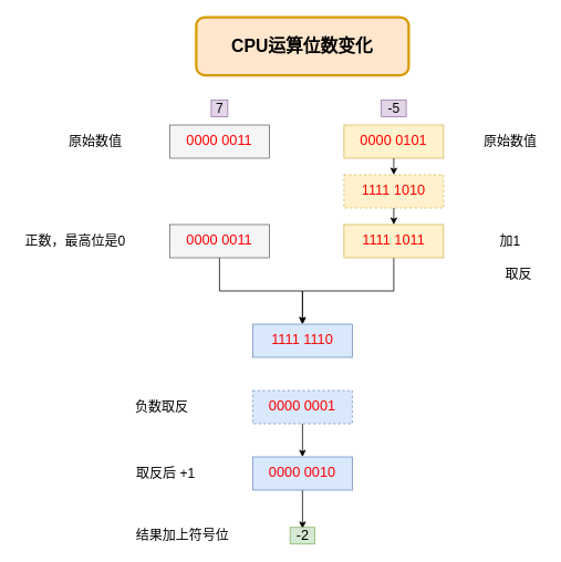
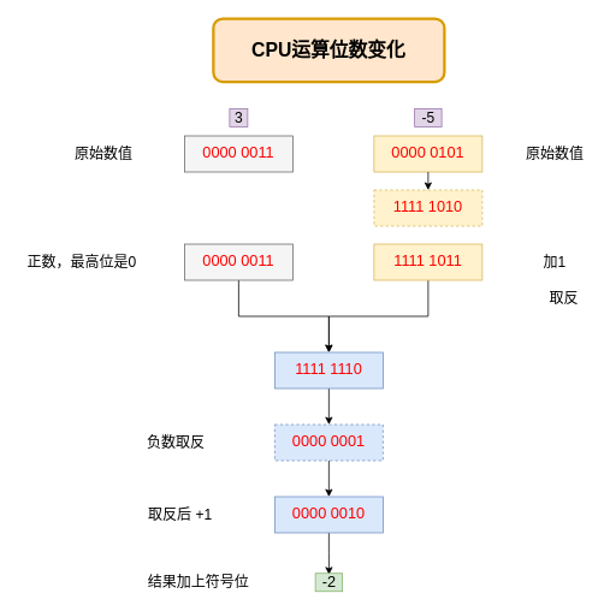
- <mxCell id="3" value="&lt;font style=&quot;font-size: 16px&quot;&gt;7&lt;/font&gt;" style="text;html=1;align=center;verticalAlign=middle;resizable=0;points=[];autosize=1;fillColor=#e1d5e7;strokeColor=#9673a6;" vertex="1" parent="1"><mxGeometry x="254" y="120" width="20" height="20" as="geometry" /></mxCell>
+ <mxCell id="3" value="&lt;font style=&quot;font-size: 16px&quot;&gt;3&lt;/font&gt;" style="text;html=1;align=center;verticalAlign=middle;resizable=0;points=[];autosize=1;fillColor=#e1d5e7;strokeColor=#9673a6;" vertex="1" parent="1"><mxGeometry x="254" y="120" width="20" height="20" as="geometry" /></mxCell>
- <mxCell id="17" value="" style="endArrow=classic;html=1;exitX=0.5;exitY=1;exitDx=0;exitDy=0;entryX=0.5;entryY=0;entryDx=0;entryDy=0;" edge="1" parent="1" source="11" target="13"><mxGeometry width="50" height="50" relative="1" as="geometry"><mxPoint x="484" y="200" as="sourcePoint" /><mxPoint x="484" y="220" as="targetPoint" /></mxGeometry></mxCell>
+ <mxCell id="18" style="edgeStyle=orthogonalEdgeStyle;rounded=0;orthogonalLoop=1;jettySize=auto;html=1;entryX=0.5;entryY=0;entryDx=0;entryDy=0;" edge="1" parent="1" source="19" target="22"><mxGeometry relative="1" as="geometry" /></mxCell>
